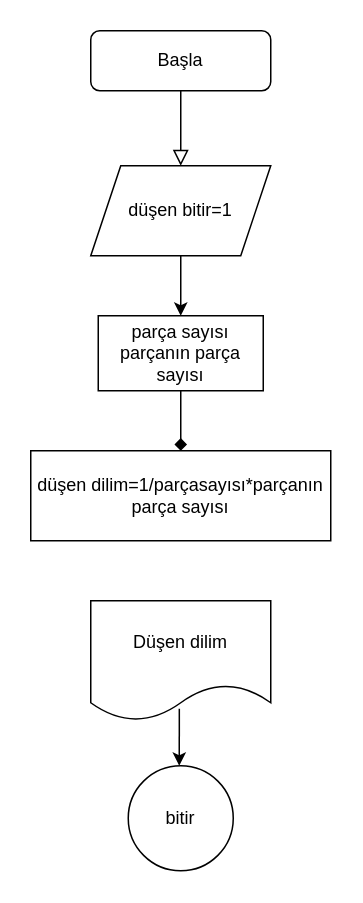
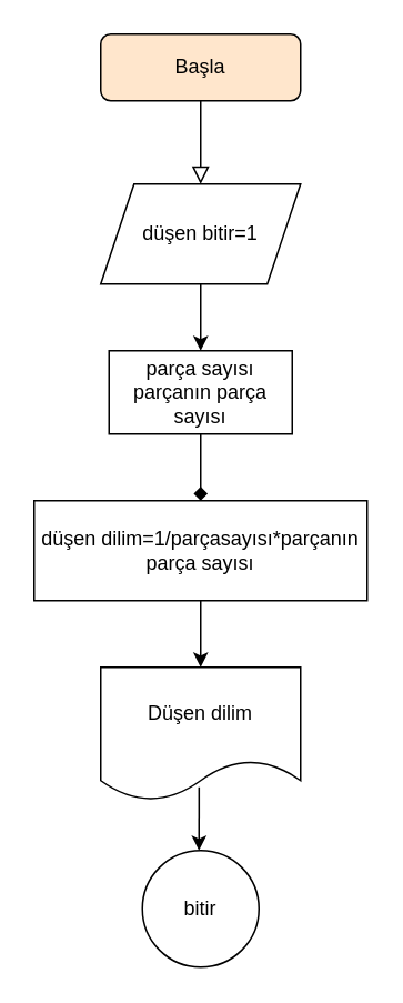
- <mxCell id="3" value="Başla" style="rounded=1;whiteSpace=wrap;html=1;fontSize=12;glass=0;strokeWidth=1;shadow=0;" parent="1" vertex="1"><mxGeometry x="60" y="20" width="120" height="40" as="geometry" /></mxCell>
+ <mxCell id="3" value="Başla" style="rounded=1;whiteSpace=wrap;html=1;fontSize=12;glass=0;strokeWidth=1;shadow=0;fillColor=#ffe6cc;" parent="1" vertex="1"><mxGeometry x="60" y="20" width="120" height="40" as="geometry" /></mxCell>
+ <mxCell id="10" value="" style="endArrow=classic;html=1;exitX=0.5;exitY=1;exitDx=0;exitDy=0;entryX=0.5;entryY=0;entryDx=0;entryDy=0;" edge="1" parent="1" source="7" target="9"><mxGeometry width="50" height="50" relative="1" as="geometry"><mxPoint x="230" y="450" as="sourcePoint" /><mxPoint x="280" y="400" as="targetPoint" /></mxGeometry></mxCell>
